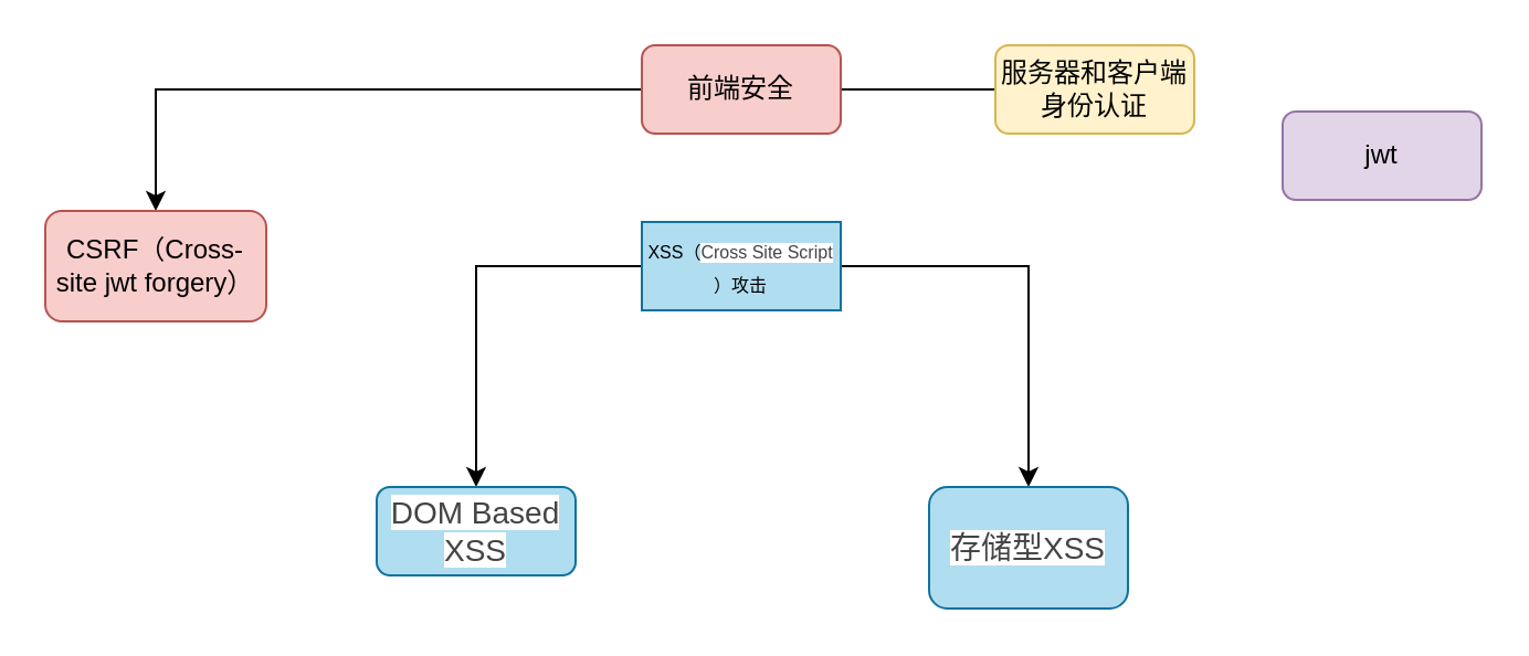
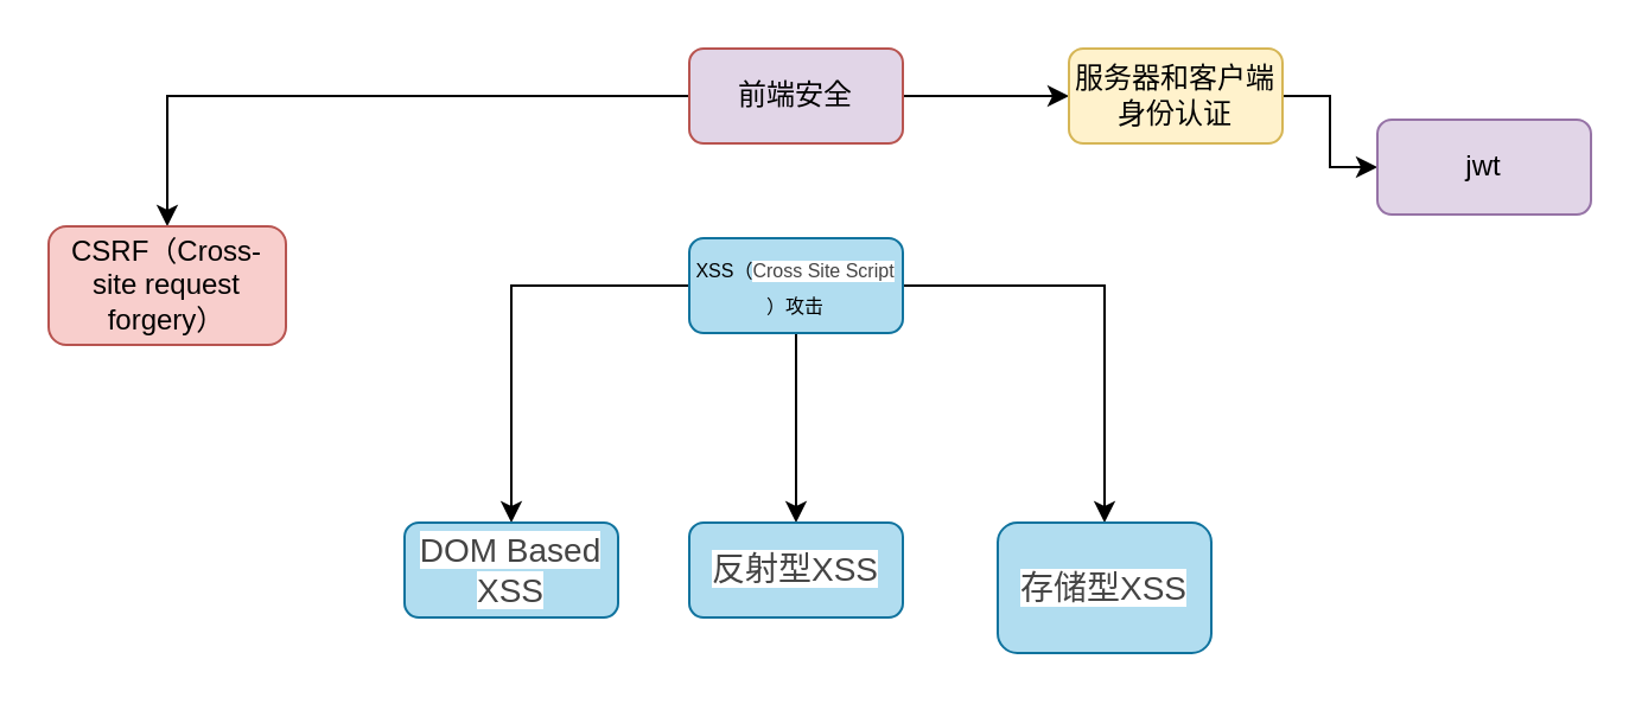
- <mxCell id="4" value="前端安全" style="rounded=1;whiteSpace=wrap;html=1;fillColor=#f8cecc;strokeColor=#b85450;" vertex="1" parent="1"><mxGeometry x="290" y="20" width="90" height="40" as="geometry" /></mxCell>
+ <mxCell id="4" value="前端安全" style="rounded=1;whiteSpace=wrap;html=1;fillColor=#e1d5e7;strokeColor=#b85450;" vertex="1" parent="1"><mxGeometry x="290" y="20" width="90" height="40" as="geometry" /></mxCell>
- <mxCell id="2" value="" style="edgeStyle=orthogonalEdgeStyle;rounded=0;orthogonalLoop=1;jettySize=auto;html=1;endArrow=none;" edge="1" parent="1" source="4" target="14"><mxGeometry relative="1" as="geometry" /></mxCell>
+ <mxCell id="2" value="" style="edgeStyle=orthogonalEdgeStyle;rounded=0;orthogonalLoop=1;jettySize=auto;html=1;" edge="1" parent="1" source="4" target="14"><mxGeometry relative="1" as="geometry" /></mxCell>
+ <mxCell id="13" value="" style="edgeStyle=orthogonalEdgeStyle;rounded=0;orthogonalLoop=1;jettySize=auto;html=1;" edge="1" parent="1" source="14" target="15"><mxGeometry relative="1" as="geometry" /></mxCell>
- <mxCell id="5" value="CSRF（Cross-site jwt forgery）" style="rounded=1;whiteSpace=wrap;html=1;fillColor=#f8cecc;strokeColor=#b85450;" vertex="1" parent="1"><mxGeometry x="20" y="95" width="100" height="50" as="geometry" /></mxCell>
+ <mxCell id="5" value="CSRF（Cross-site request forgery）" style="rounded=1;whiteSpace=wrap;html=1;fillColor=#f8cecc;strokeColor=#b85450;" vertex="1" parent="1"><mxGeometry x="20" y="95" width="100" height="50" as="geometry" /></mxCell>
- <mxCell id="9" value="&lt;font style=&quot;font-size: 8px&quot;&gt;XSS（&lt;span style=&quot;color: rgb(68 , 68 , 68) ; font-family: &amp;#34;tahoma&amp;#34; , &amp;#34;arial&amp;#34; , &amp;#34;helvetica&amp;#34; , sans-serif ; background-color: rgb(255 , 255 , 255)&quot;&gt;Cross Site Script&lt;/span&gt;&lt;br&gt;）攻击&lt;/font&gt;" style="whiteSpace=wrap;html=1;fillColor=#b1ddf0;strokeColor=#10739e;rounded=0;" vertex="1" parent="1"><mxGeometry x="290" y="100" width="90" height="40" as="geometry" /></mxCell>
+ <mxCell id="9" value="&lt;font style=&quot;font-size: 8px&quot;&gt;XSS（&lt;span style=&quot;color: rgb(68 , 68 , 68) ; font-family: &amp;#34;tahoma&amp;#34; , &amp;#34;arial&amp;#34; , &amp;#34;helvetica&amp;#34; , sans-serif ; background-color: rgb(255 , 255 , 255)&quot;&gt;Cross Site Script&lt;/span&gt;&lt;br&gt;）攻击&lt;/font&gt;" style="rounded=1;whiteSpace=wrap;html=1;fillColor=#b1ddf0;strokeColor=#10739e;" vertex="1" parent="1"><mxGeometry x="290" y="100" width="90" height="40" as="geometry" /></mxCell>
+ <mxCell id="6" value="" style="edgeStyle=orthogonalEdgeStyle;rounded=0;orthogonalLoop=1;jettySize=auto;html=1;" edge="1" parent="1" source="9" target="12"><mxGeometry relative="1" as="geometry" /></mxCell>
+ <mxCell id="12" value="&lt;span style=&quot;color: rgb(68 , 68 , 68) ; font-family: &amp;#34;tahoma&amp;#34; , &amp;#34;arial&amp;#34; , &amp;#34;helvetica&amp;#34; , sans-serif ; font-size: 14px ; background-color: rgb(255 , 255 , 255)&quot;&gt;反射型XSS&lt;/span&gt;" style="rounded=1;whiteSpace=wrap;html=1;fillColor=#b1ddf0;strokeColor=#10739e;" vertex="1" parent="1"><mxGeometry x="290" y="220" width="90" height="40" as="geometry" /></mxCell>
